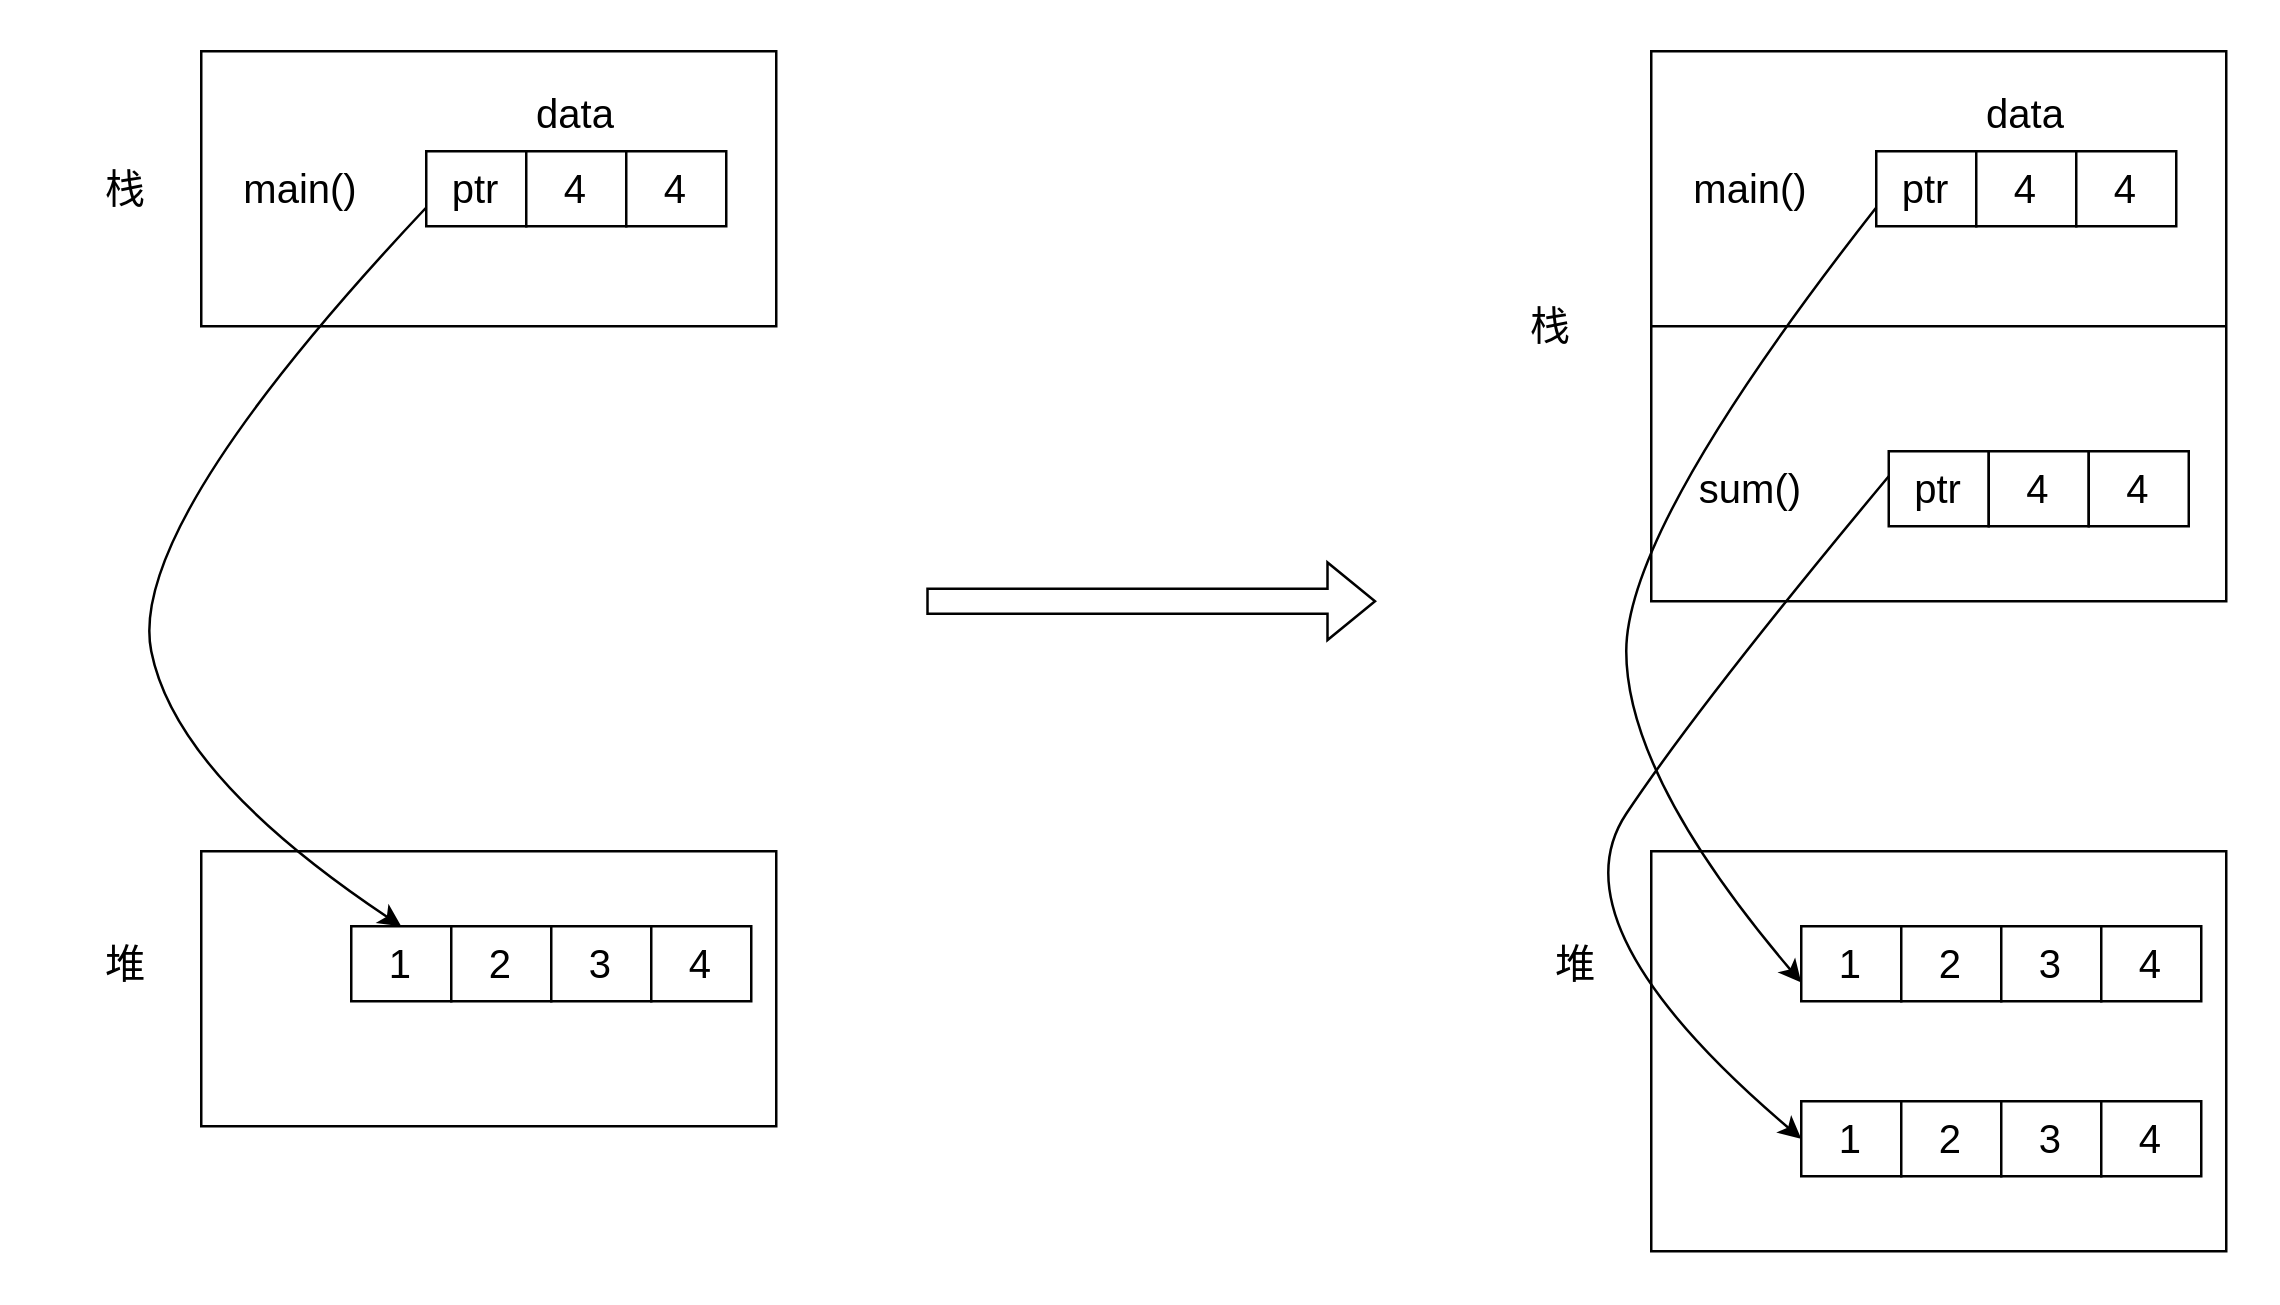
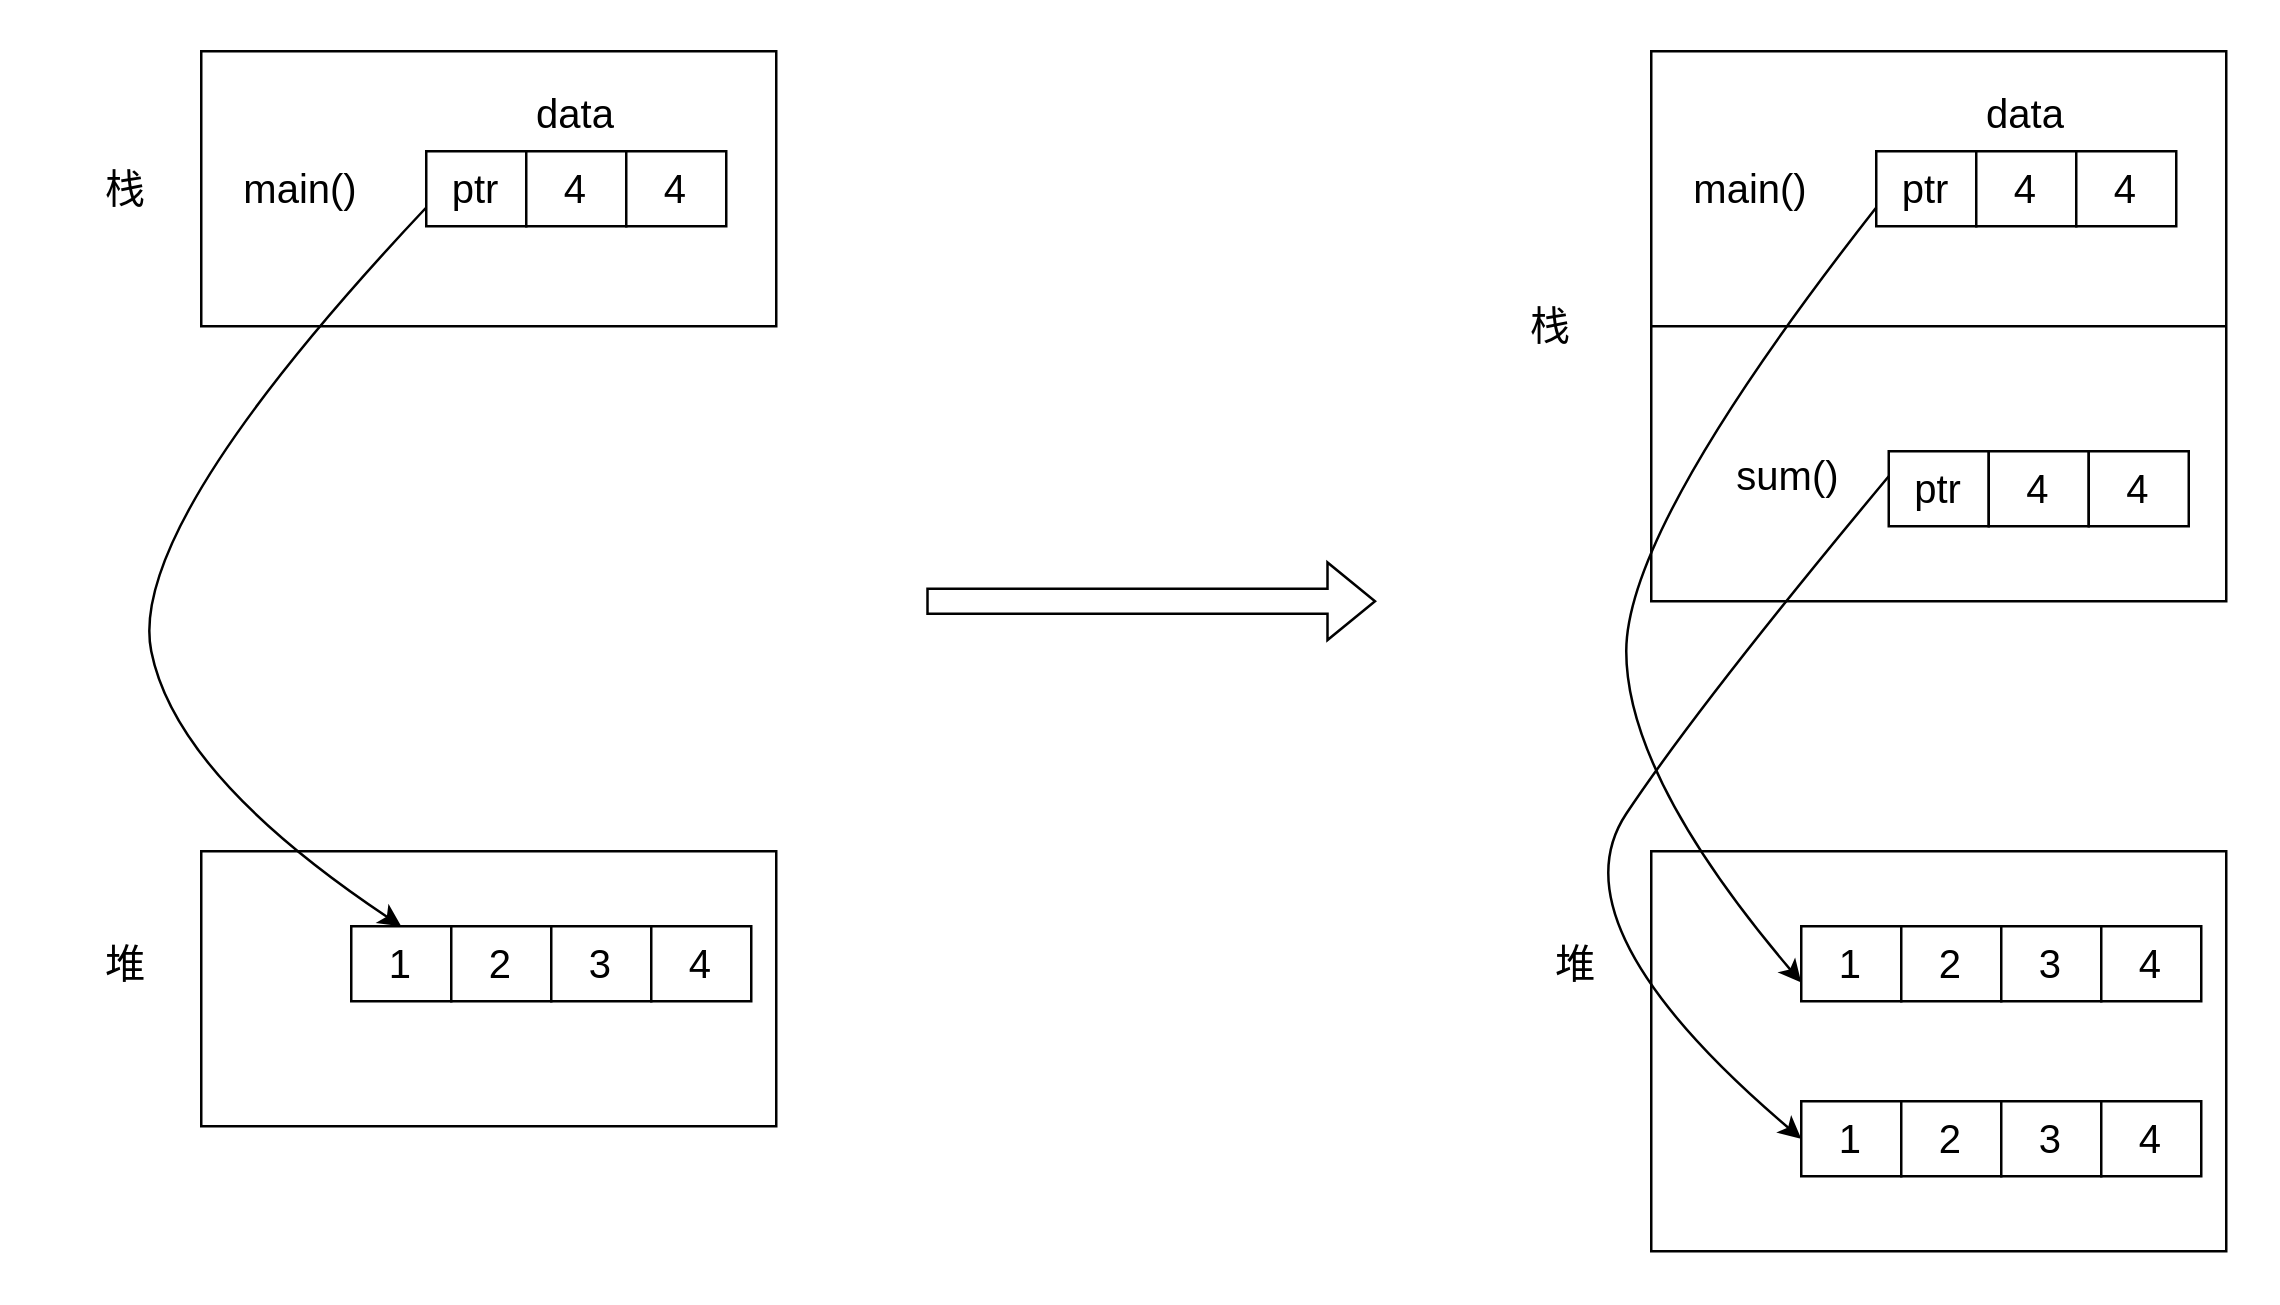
- <mxCell id="22" value="sum()" style="text;html=1;strokeColor=none;fillColor=none;align=center;verticalAlign=middle;whiteSpace=wrap;rounded=0;fontSize=16;" vertex="1" parent="1"><mxGeometry x="670" y="180" width="60" height="30" as="geometry" /></mxCell>
+ <mxCell id="22" value="sum()" style="text;html=1;strokeColor=none;fillColor=none;align=center;verticalAlign=middle;whiteSpace=wrap;rounded=0;fontSize=16;" vertex="1" parent="1"><mxGeometry x="685" y="175" width="60" height="30" as="geometry" /></mxCell>
